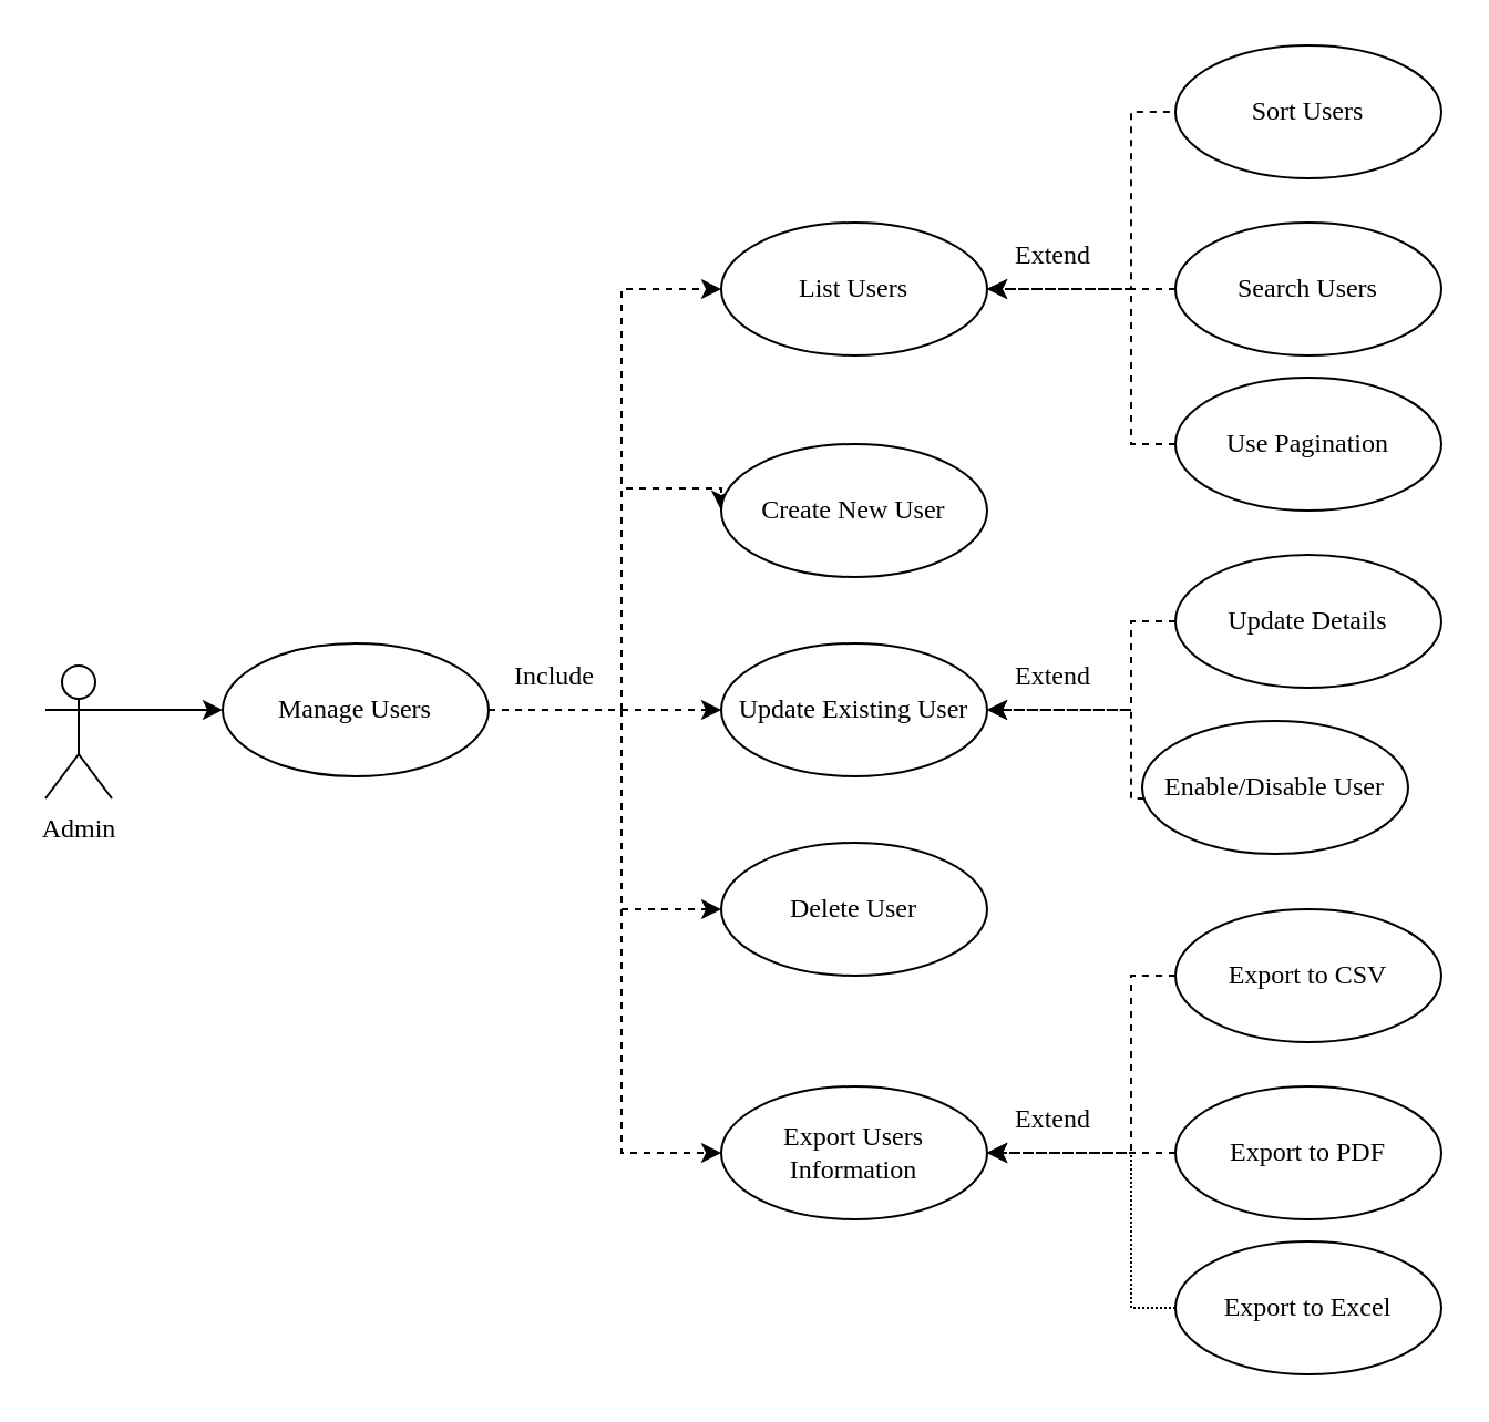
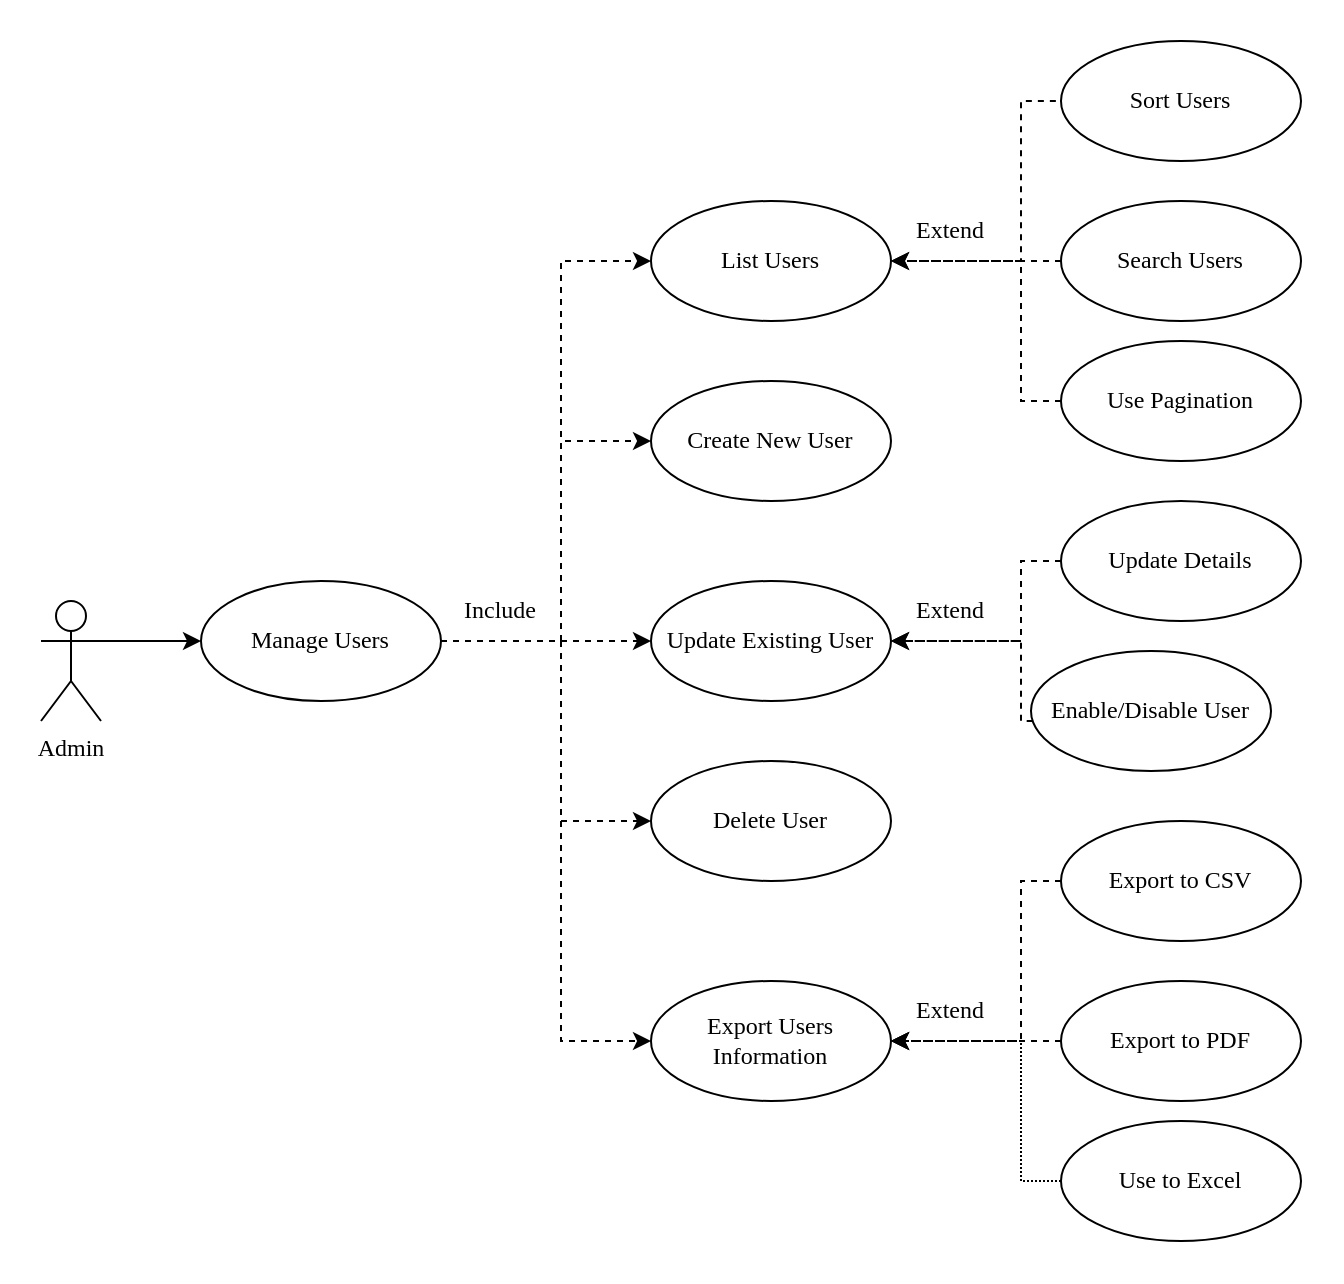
- <mxCell id="15" value="&lt;div&gt;Create New User&lt;/div&gt;" style="shape=ellipse;html=1;strokeWidth=1;fontStyle=0;whiteSpace=wrap;align=center;perimeter=ellipsePerimeter;fontFamily=Times New Roman;" vertex="1" parent="1"><mxGeometry x="325" y="200" width="120" height="60" as="geometry" /></mxCell>
+ <mxCell id="15" value="&lt;div&gt;Create New User&lt;/div&gt;" style="shape=ellipse;html=1;strokeWidth=1;fontStyle=0;whiteSpace=wrap;align=center;perimeter=ellipsePerimeter;fontFamily=Times New Roman;" vertex="1" parent="1"><mxGeometry x="325" y="190" width="120" height="60" as="geometry" /></mxCell>
- <mxCell id="27" value="Export to Excel" style="shape=ellipse;html=1;strokeWidth=1;fontStyle=0;whiteSpace=wrap;align=center;perimeter=ellipsePerimeter;fontFamily=Times New Roman;" vertex="1" parent="1"><mxGeometry x="530" y="560" width="120" height="60" as="geometry" /></mxCell>
+ <mxCell id="27" value="Use to Excel" style="shape=ellipse;html=1;strokeWidth=1;fontStyle=0;whiteSpace=wrap;align=center;perimeter=ellipsePerimeter;fontFamily=Times New Roman;" vertex="1" parent="1"><mxGeometry x="530" y="560" width="120" height="60" as="geometry" /></mxCell>
